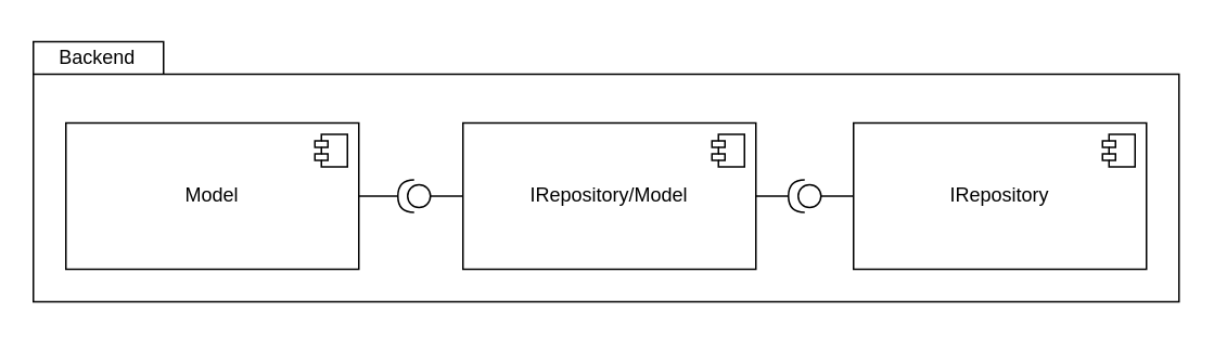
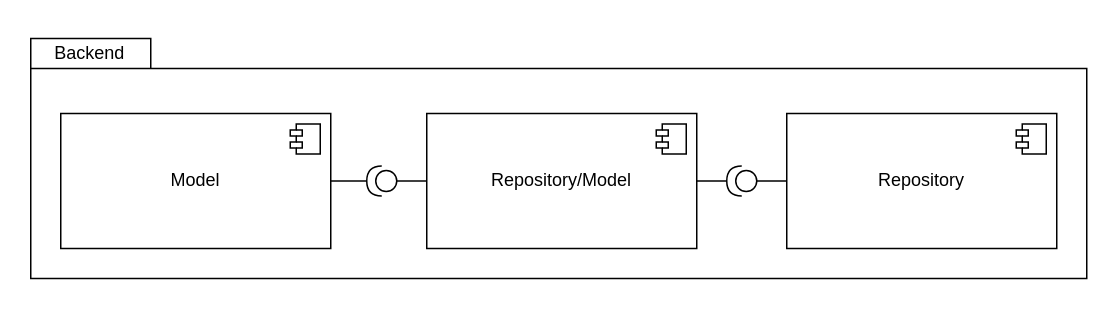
- <mxCell id="8" value="IRepository/Model" style="html=1;dropTarget=0;whiteSpace=wrap;" vertex="1" parent="1"><mxGeometry x="284" y="75" width="180" height="90" as="geometry" /></mxCell>
+ <mxCell id="8" value="Repository/Model" style="html=1;dropTarget=0;whiteSpace=wrap;" vertex="1" parent="1"><mxGeometry x="284" y="75" width="180" height="90" as="geometry" /></mxCell>
- <mxCell id="10" value="IRepository" style="html=1;dropTarget=0;whiteSpace=wrap;" vertex="1" parent="1"><mxGeometry x="524" y="75" width="180" height="90" as="geometry" /></mxCell>
+ <mxCell id="10" value="Repository" style="html=1;dropTarget=0;whiteSpace=wrap;" vertex="1" parent="1"><mxGeometry x="524" y="75" width="180" height="90" as="geometry" /></mxCell>
